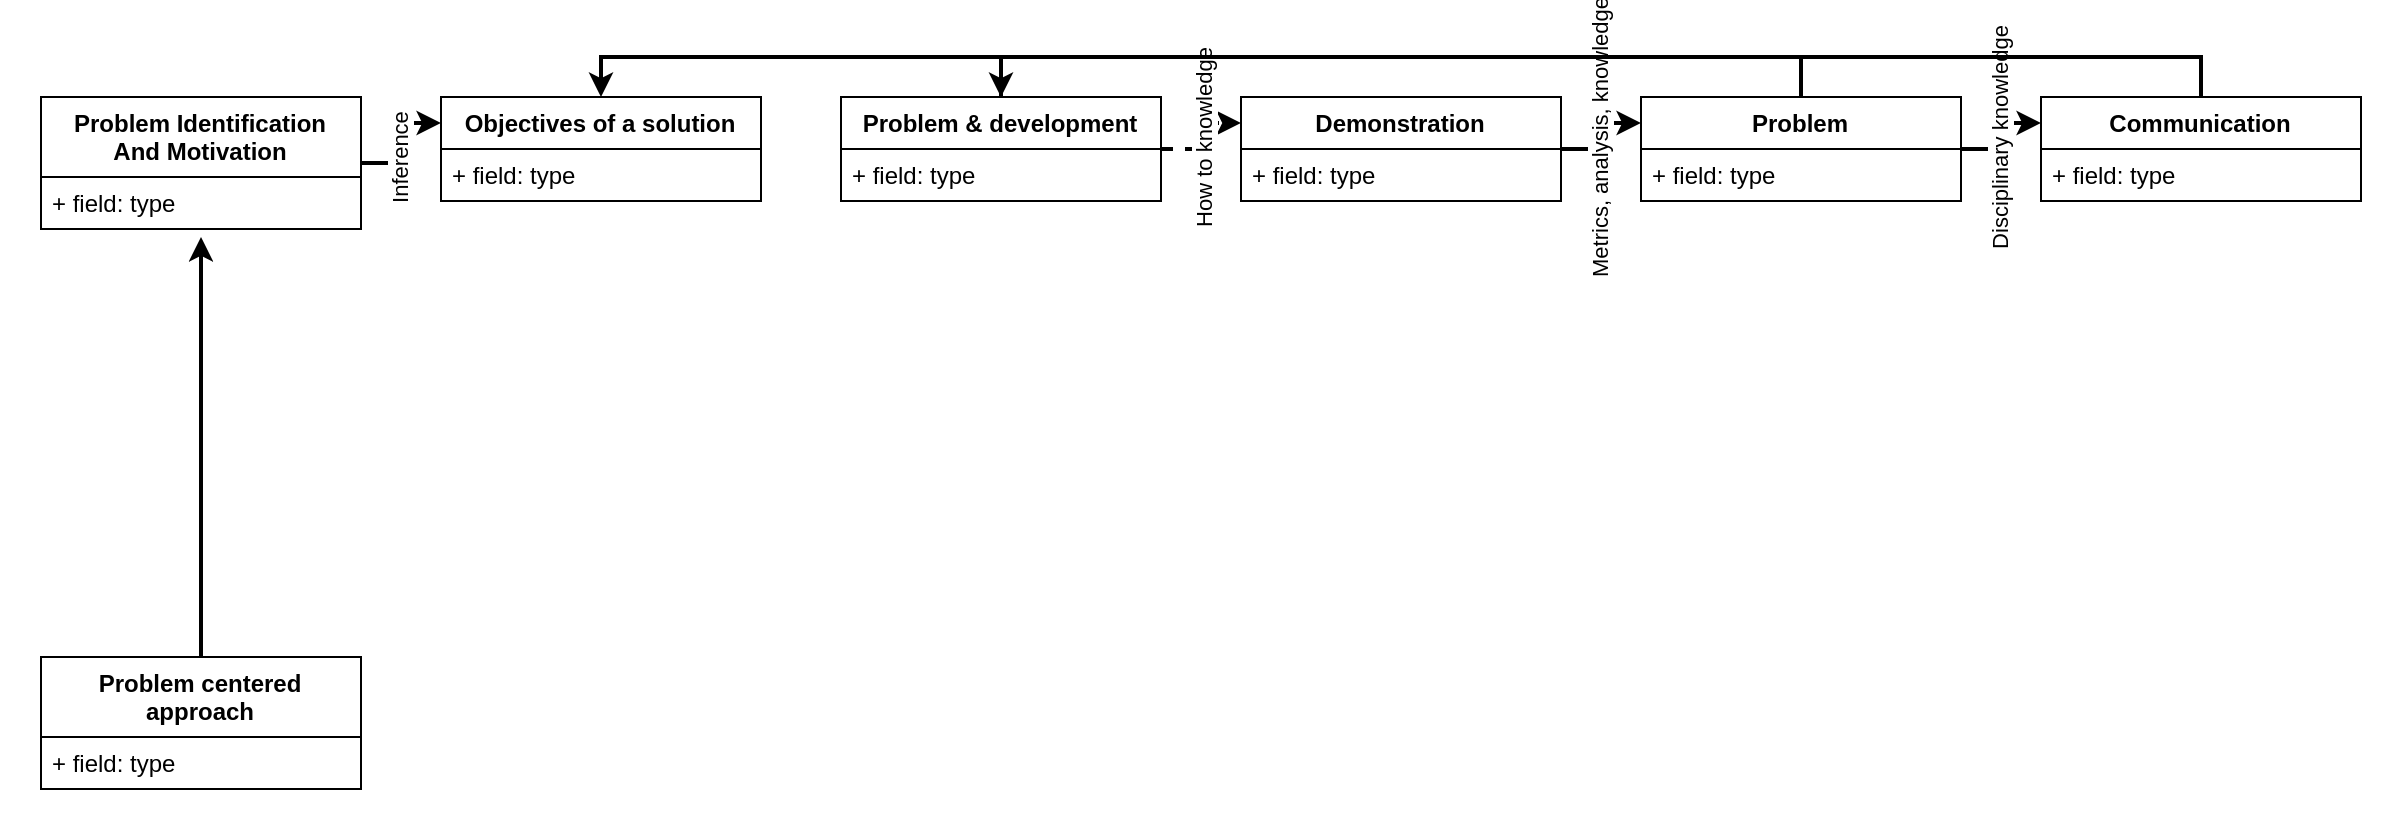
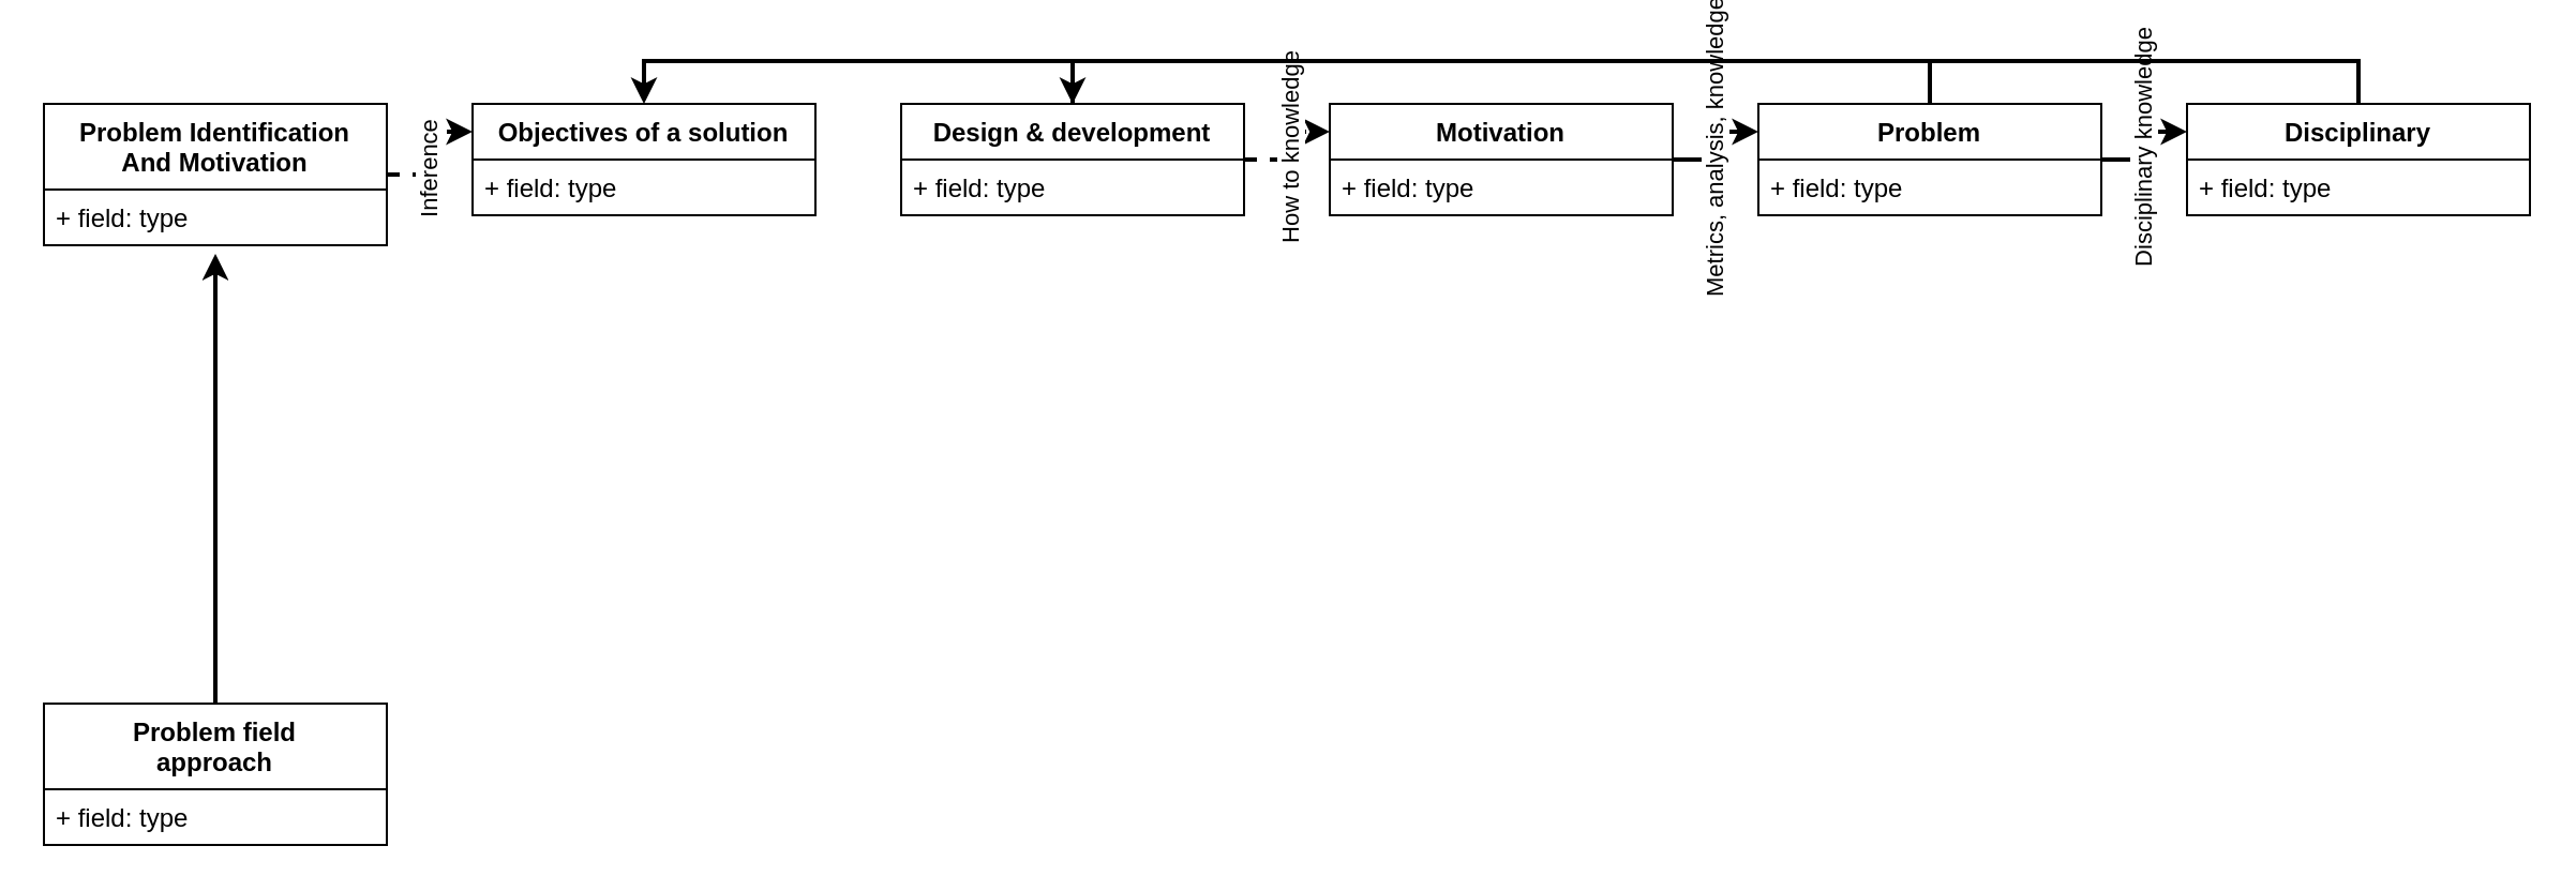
- <mxCell id="18" value="Problem &amp; development" style="swimlane;fontStyle=1;align=center;verticalAlign=top;childLayout=stackLayout;horizontal=1;startSize=26;horizontalStack=0;resizeParent=1;resizeParentMax=0;resizeLast=0;collapsible=1;marginBottom=0;" vertex="1" parent="1"><mxGeometry x="420" y="40" width="160" height="52" as="geometry" /></mxCell>
+ <mxCell id="18" value="Design &amp; development" style="swimlane;fontStyle=1;align=center;verticalAlign=top;childLayout=stackLayout;horizontal=1;startSize=26;horizontalStack=0;resizeParent=1;resizeParentMax=0;resizeLast=0;collapsible=1;marginBottom=0;" vertex="1" parent="1"><mxGeometry x="420" y="40" width="160" height="52" as="geometry" /></mxCell>
- <mxCell id="14" value="Demonstration" style="swimlane;fontStyle=1;align=center;verticalAlign=top;childLayout=stackLayout;horizontal=1;startSize=26;horizontalStack=0;resizeParent=1;resizeParentMax=0;resizeLast=0;collapsible=1;marginBottom=0;" vertex="1" parent="1"><mxGeometry x="620" y="40" width="160" height="52" as="geometry" /></mxCell>
+ <mxCell id="14" value="Motivation" style="swimlane;fontStyle=1;align=center;verticalAlign=top;childLayout=stackLayout;horizontal=1;startSize=26;horizontalStack=0;resizeParent=1;resizeParentMax=0;resizeLast=0;collapsible=1;marginBottom=0;" vertex="1" parent="1"><mxGeometry x="620" y="40" width="160" height="52" as="geometry" /></mxCell>
- <mxCell id="23" value="Communication" style="swimlane;fontStyle=1;align=center;verticalAlign=top;childLayout=stackLayout;horizontal=1;startSize=26;horizontalStack=0;resizeParent=1;resizeParentMax=0;resizeLast=0;collapsible=1;marginBottom=0;" vertex="1" parent="1"><mxGeometry x="1020" y="40" width="160" height="52" as="geometry" /></mxCell>
+ <mxCell id="23" value="Disciplinary" style="swimlane;fontStyle=1;align=center;verticalAlign=top;childLayout=stackLayout;horizontal=1;startSize=26;horizontalStack=0;resizeParent=1;resizeParentMax=0;resizeLast=0;collapsible=1;marginBottom=0;" vertex="1" parent="1"><mxGeometry x="1020" y="40" width="160" height="52" as="geometry" /></mxCell>
- <mxCell id="2" style="edgeStyle=orthogonalEdgeStyle;rounded=0;orthogonalLoop=1;jettySize=auto;html=1;entryX=0;entryY=0.25;entryDx=0;entryDy=0;strokeWidth=2;" edge="1" parent="1" source="4" target="20"><mxGeometry relative="1" as="geometry" /></mxCell>
+ <mxCell id="2" style="edgeStyle=orthogonalEdgeStyle;rounded=0;orthogonalLoop=1;jettySize=auto;html=1;entryX=0;entryY=0.25;entryDx=0;entryDy=0;strokeWidth=2;dashed=1;" edge="1" parent="1" source="4" target="20"><mxGeometry relative="1" as="geometry" /></mxCell>
- <mxCell id="26" value="Problem centered &#10;approach" style="swimlane;fontStyle=1;align=center;verticalAlign=top;childLayout=stackLayout;horizontal=1;startSize=40;horizontalStack=0;resizeParent=1;resizeParentMax=0;resizeLast=0;collapsible=1;marginBottom=0;" vertex="1" parent="1"><mxGeometry x="20" y="320" width="160" height="66" as="geometry"><mxRectangle x="40" y="80" width="170" height="40" as="alternateBounds" /></mxGeometry></mxCell>
+ <mxCell id="26" value="Problem field &#10;approach" style="swimlane;fontStyle=1;align=center;verticalAlign=top;childLayout=stackLayout;horizontal=1;startSize=40;horizontalStack=0;resizeParent=1;resizeParentMax=0;resizeLast=0;collapsible=1;marginBottom=0;" vertex="1" parent="1"><mxGeometry x="20" y="320" width="160" height="66" as="geometry"><mxRectangle x="40" y="80" width="170" height="40" as="alternateBounds" /></mxGeometry></mxCell>
